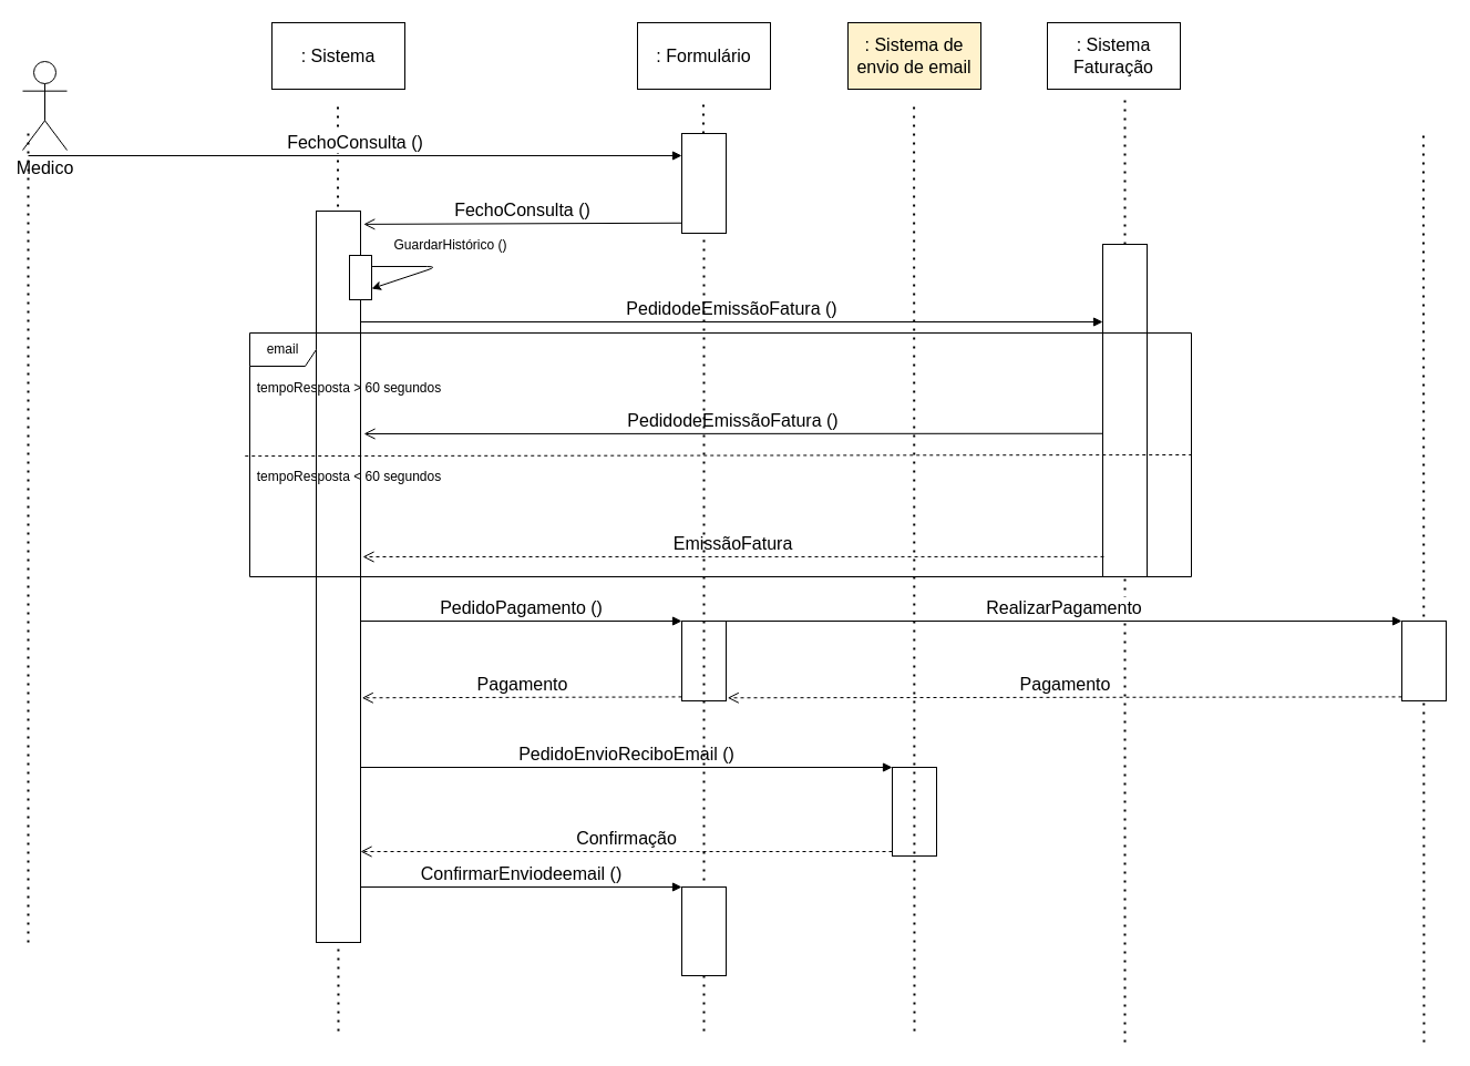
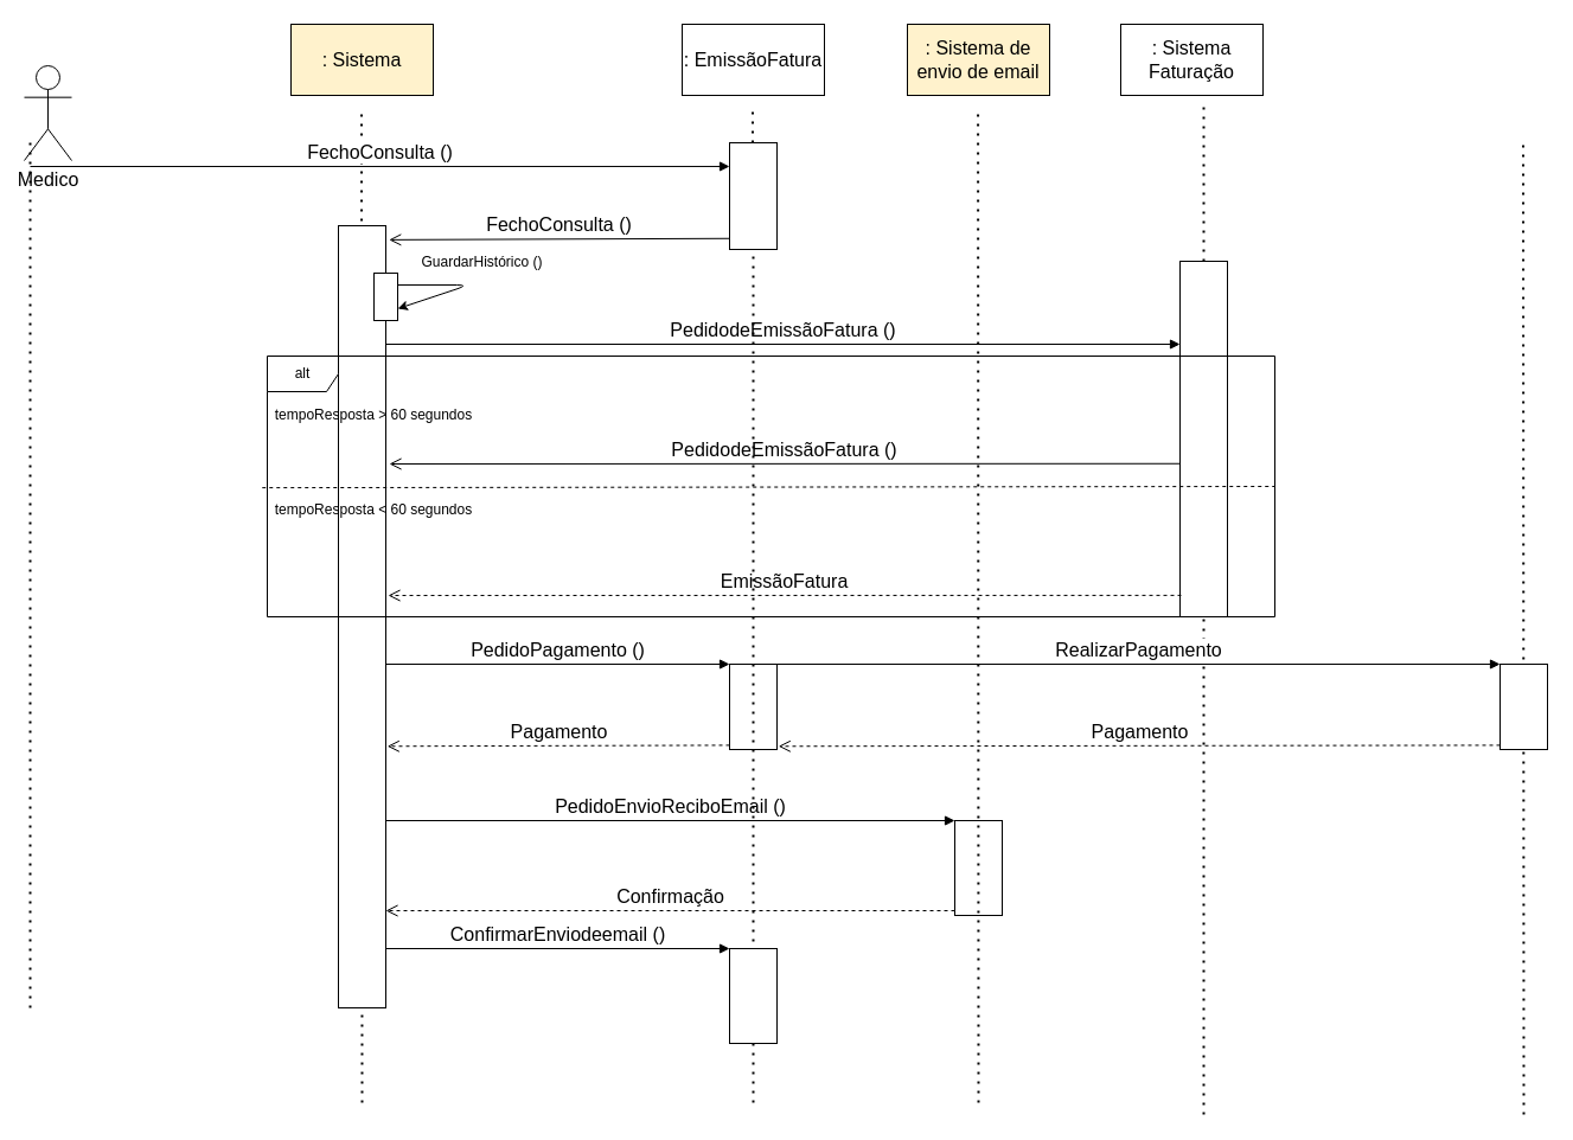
- <mxCell id="4" value=": Sistema" style="rounded=0;whiteSpace=wrap;html=1;fontSize=16;" parent="1" vertex="1"><mxGeometry x="245" y="20" width="120" height="60" as="geometry" /></mxCell>
+ <mxCell id="4" value=": Sistema" style="rounded=0;whiteSpace=wrap;html=1;fontSize=16;fillColor=#fff2cc;" parent="1" vertex="1"><mxGeometry x="245" y="20" width="120" height="60" as="geometry" /></mxCell>
- <mxCell id="28" value=": Formulário" style="rounded=0;whiteSpace=wrap;html=1;fontSize=16;" parent="1" vertex="1"><mxGeometry x="575" y="20" width="120" height="60" as="geometry" /></mxCell>
+ <mxCell id="28" value=": EmissãoFatura" style="rounded=0;whiteSpace=wrap;html=1;fontSize=16;" parent="1" vertex="1"><mxGeometry x="575" y="20" width="120" height="60" as="geometry" /></mxCell>
- <mxCell id="22" value="email" style="shape=umlFrame;whiteSpace=wrap;html=1;fontSize=12;" parent="1" vertex="1"><mxGeometry x="225" y="300" width="850" height="220" as="geometry" /></mxCell>
+ <mxCell id="22" value="alt" style="shape=umlFrame;whiteSpace=wrap;html=1;fontSize=12;" parent="1" vertex="1"><mxGeometry x="225" y="300" width="850" height="220" as="geometry" /></mxCell>
